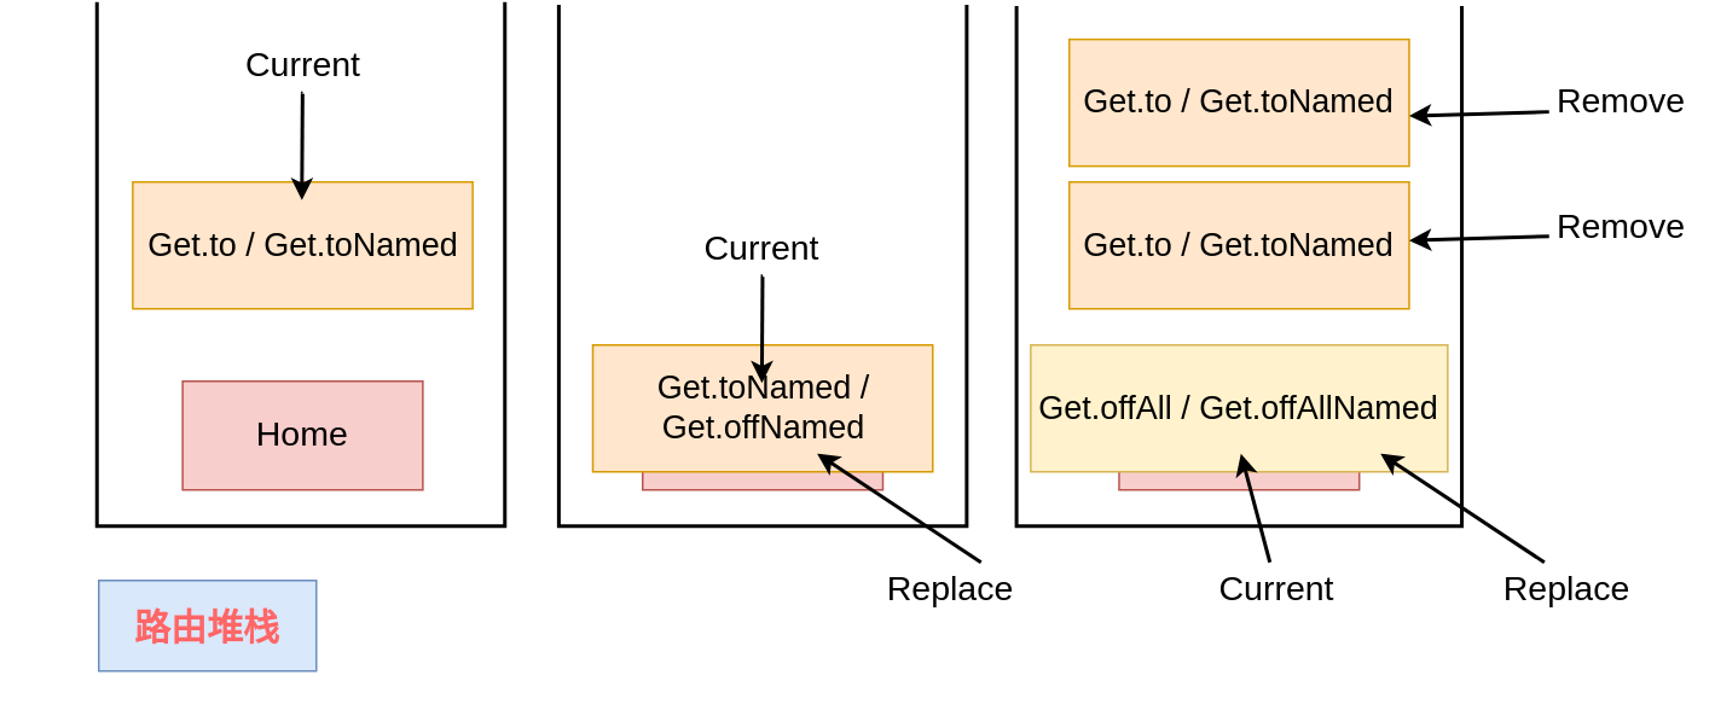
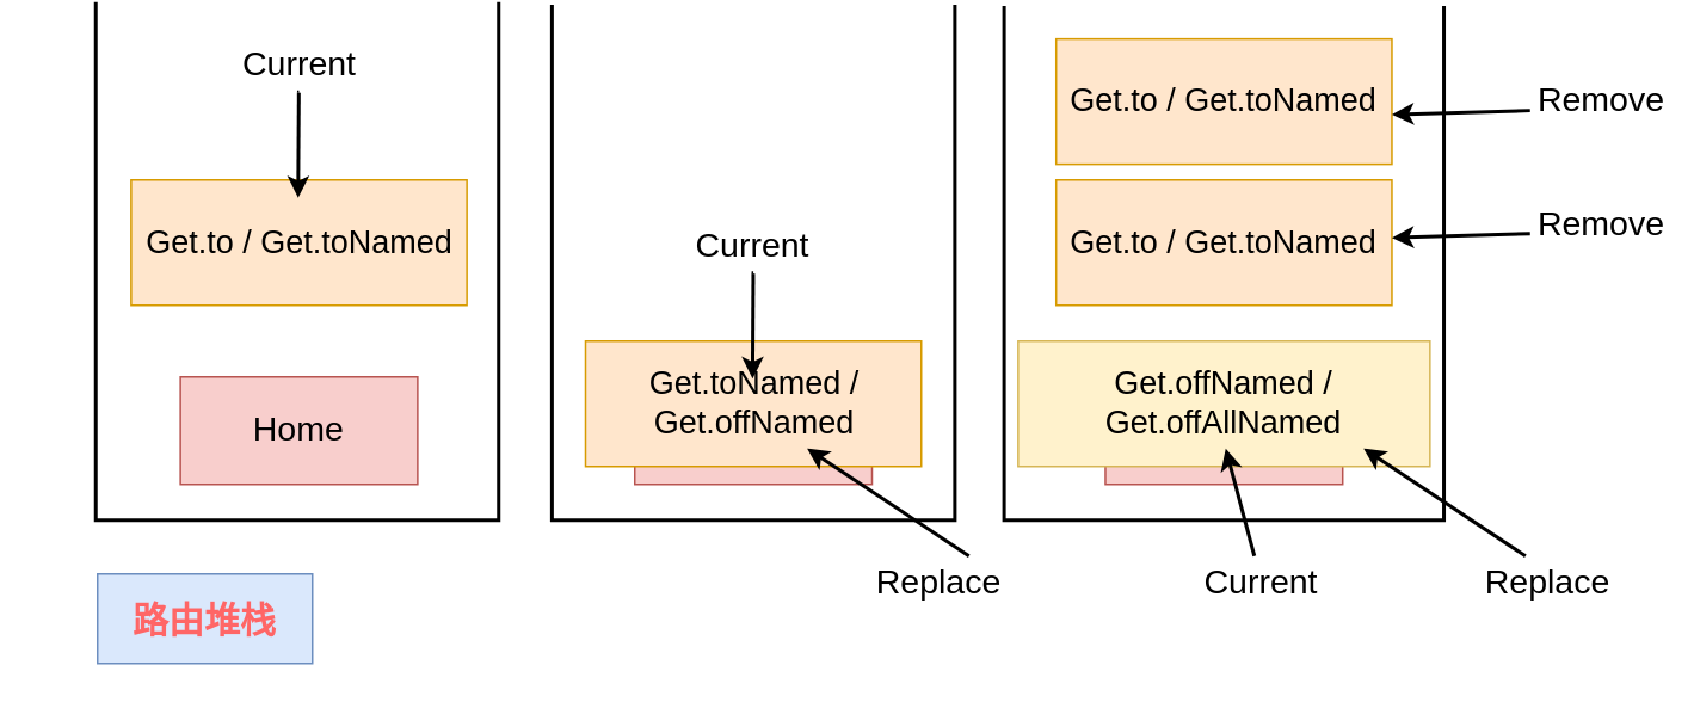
- <mxCell id="19" value="Get.offAll / Get.offAllNamed" style="rounded=0;fillColor=#fff2cc;strokeColor=#d6b656;fontFamily=Helvetica;whiteSpace=wrap;html=1;fontSize=18;fontStyle=0" vertex="1" parent="1"><mxGeometry x="568.06" y="189" width="230" height="70" as="geometry" /></mxCell>
+ <mxCell id="19" value="Get.offNamed / Get.offAllNamed" style="rounded=0;fillColor=#fff2cc;strokeColor=#d6b656;fontFamily=Helvetica;whiteSpace=wrap;html=1;fontSize=18;fontStyle=0" vertex="1" parent="1"><mxGeometry x="568.06" y="189" width="230" height="70" as="geometry" /></mxCell>
